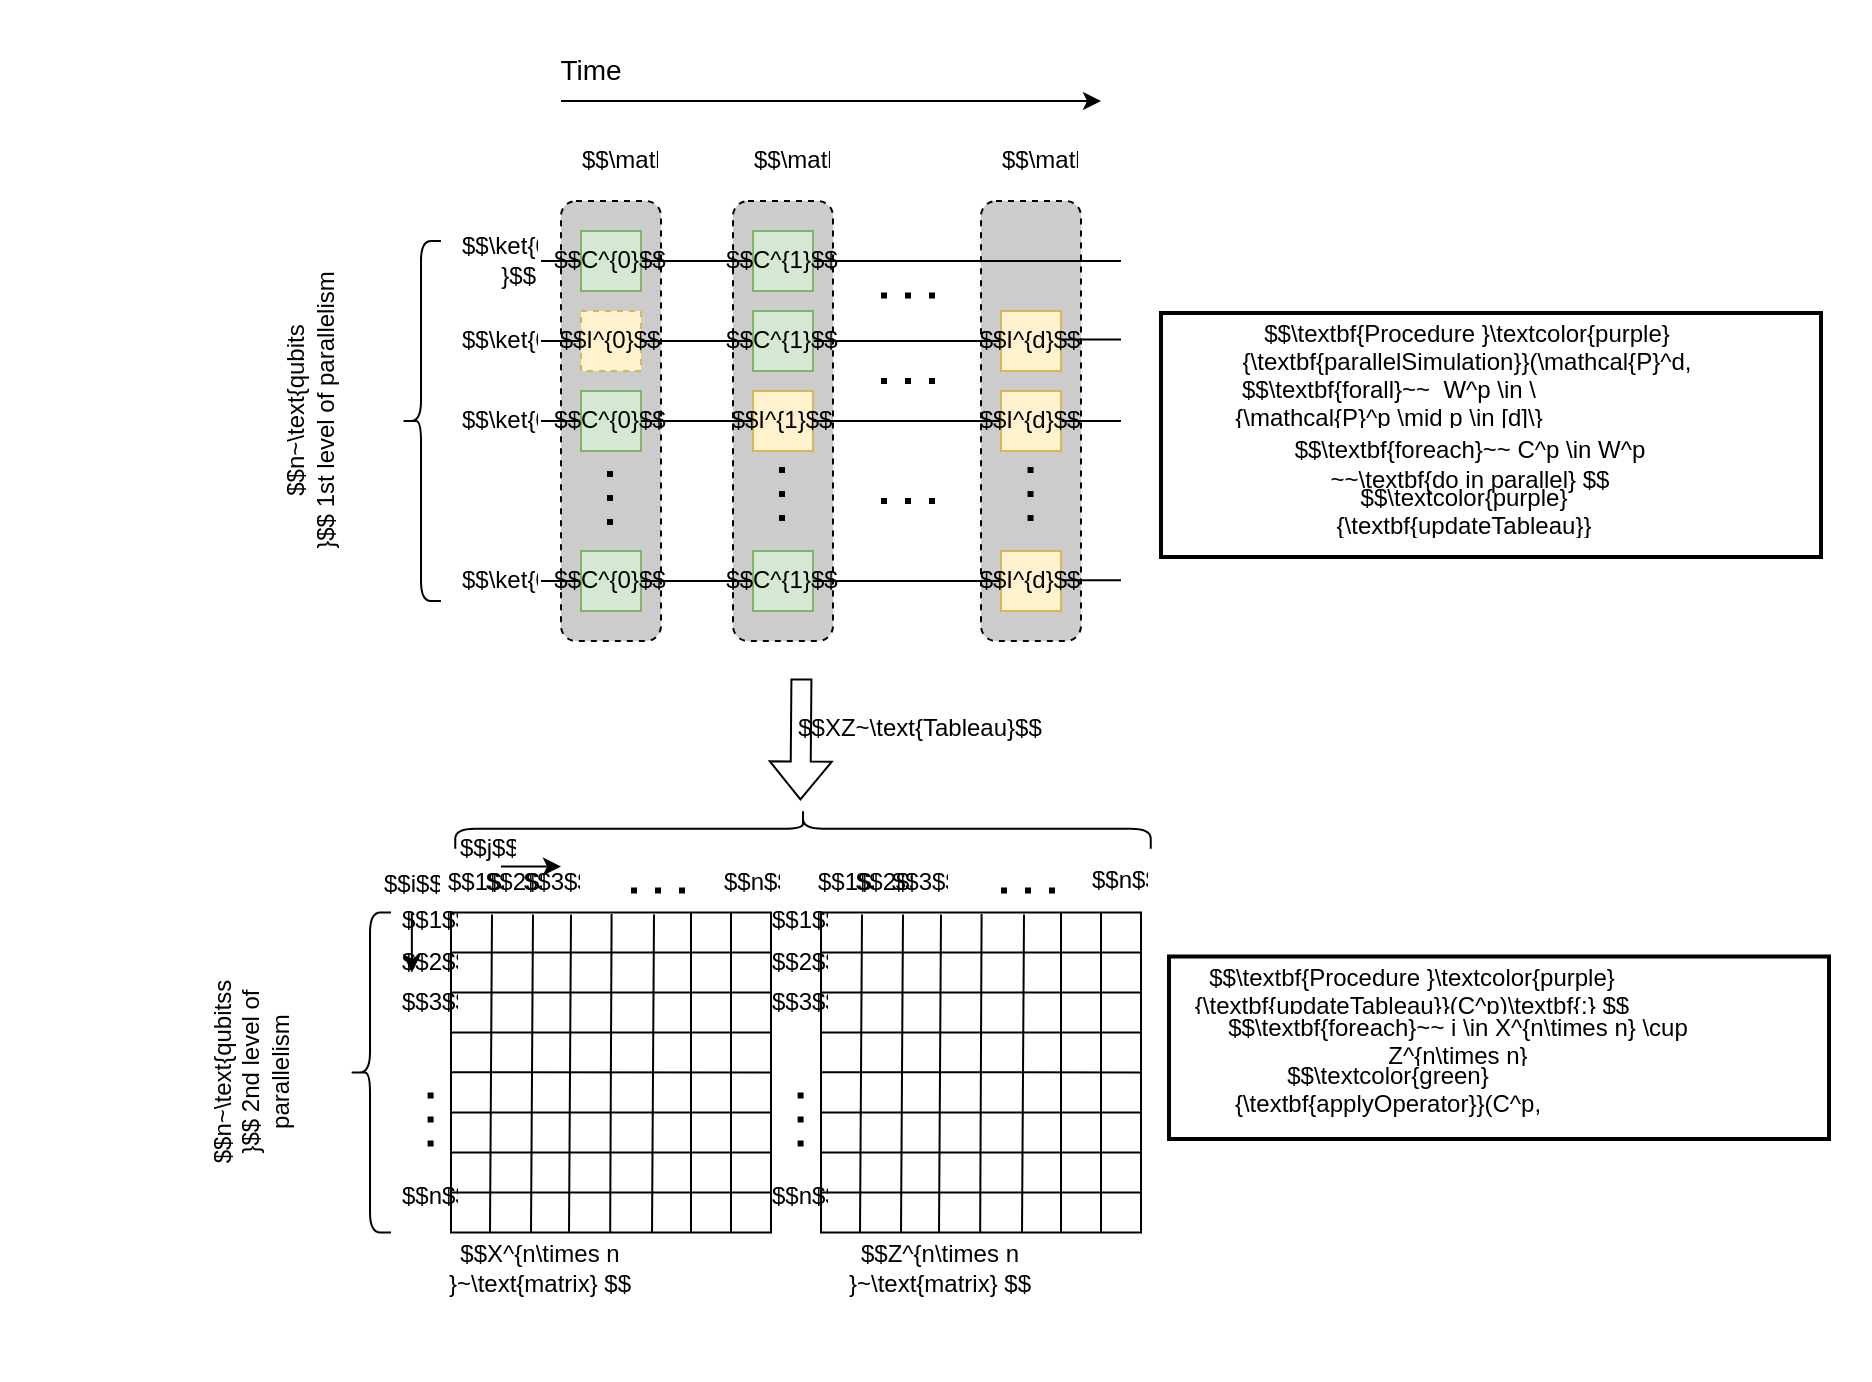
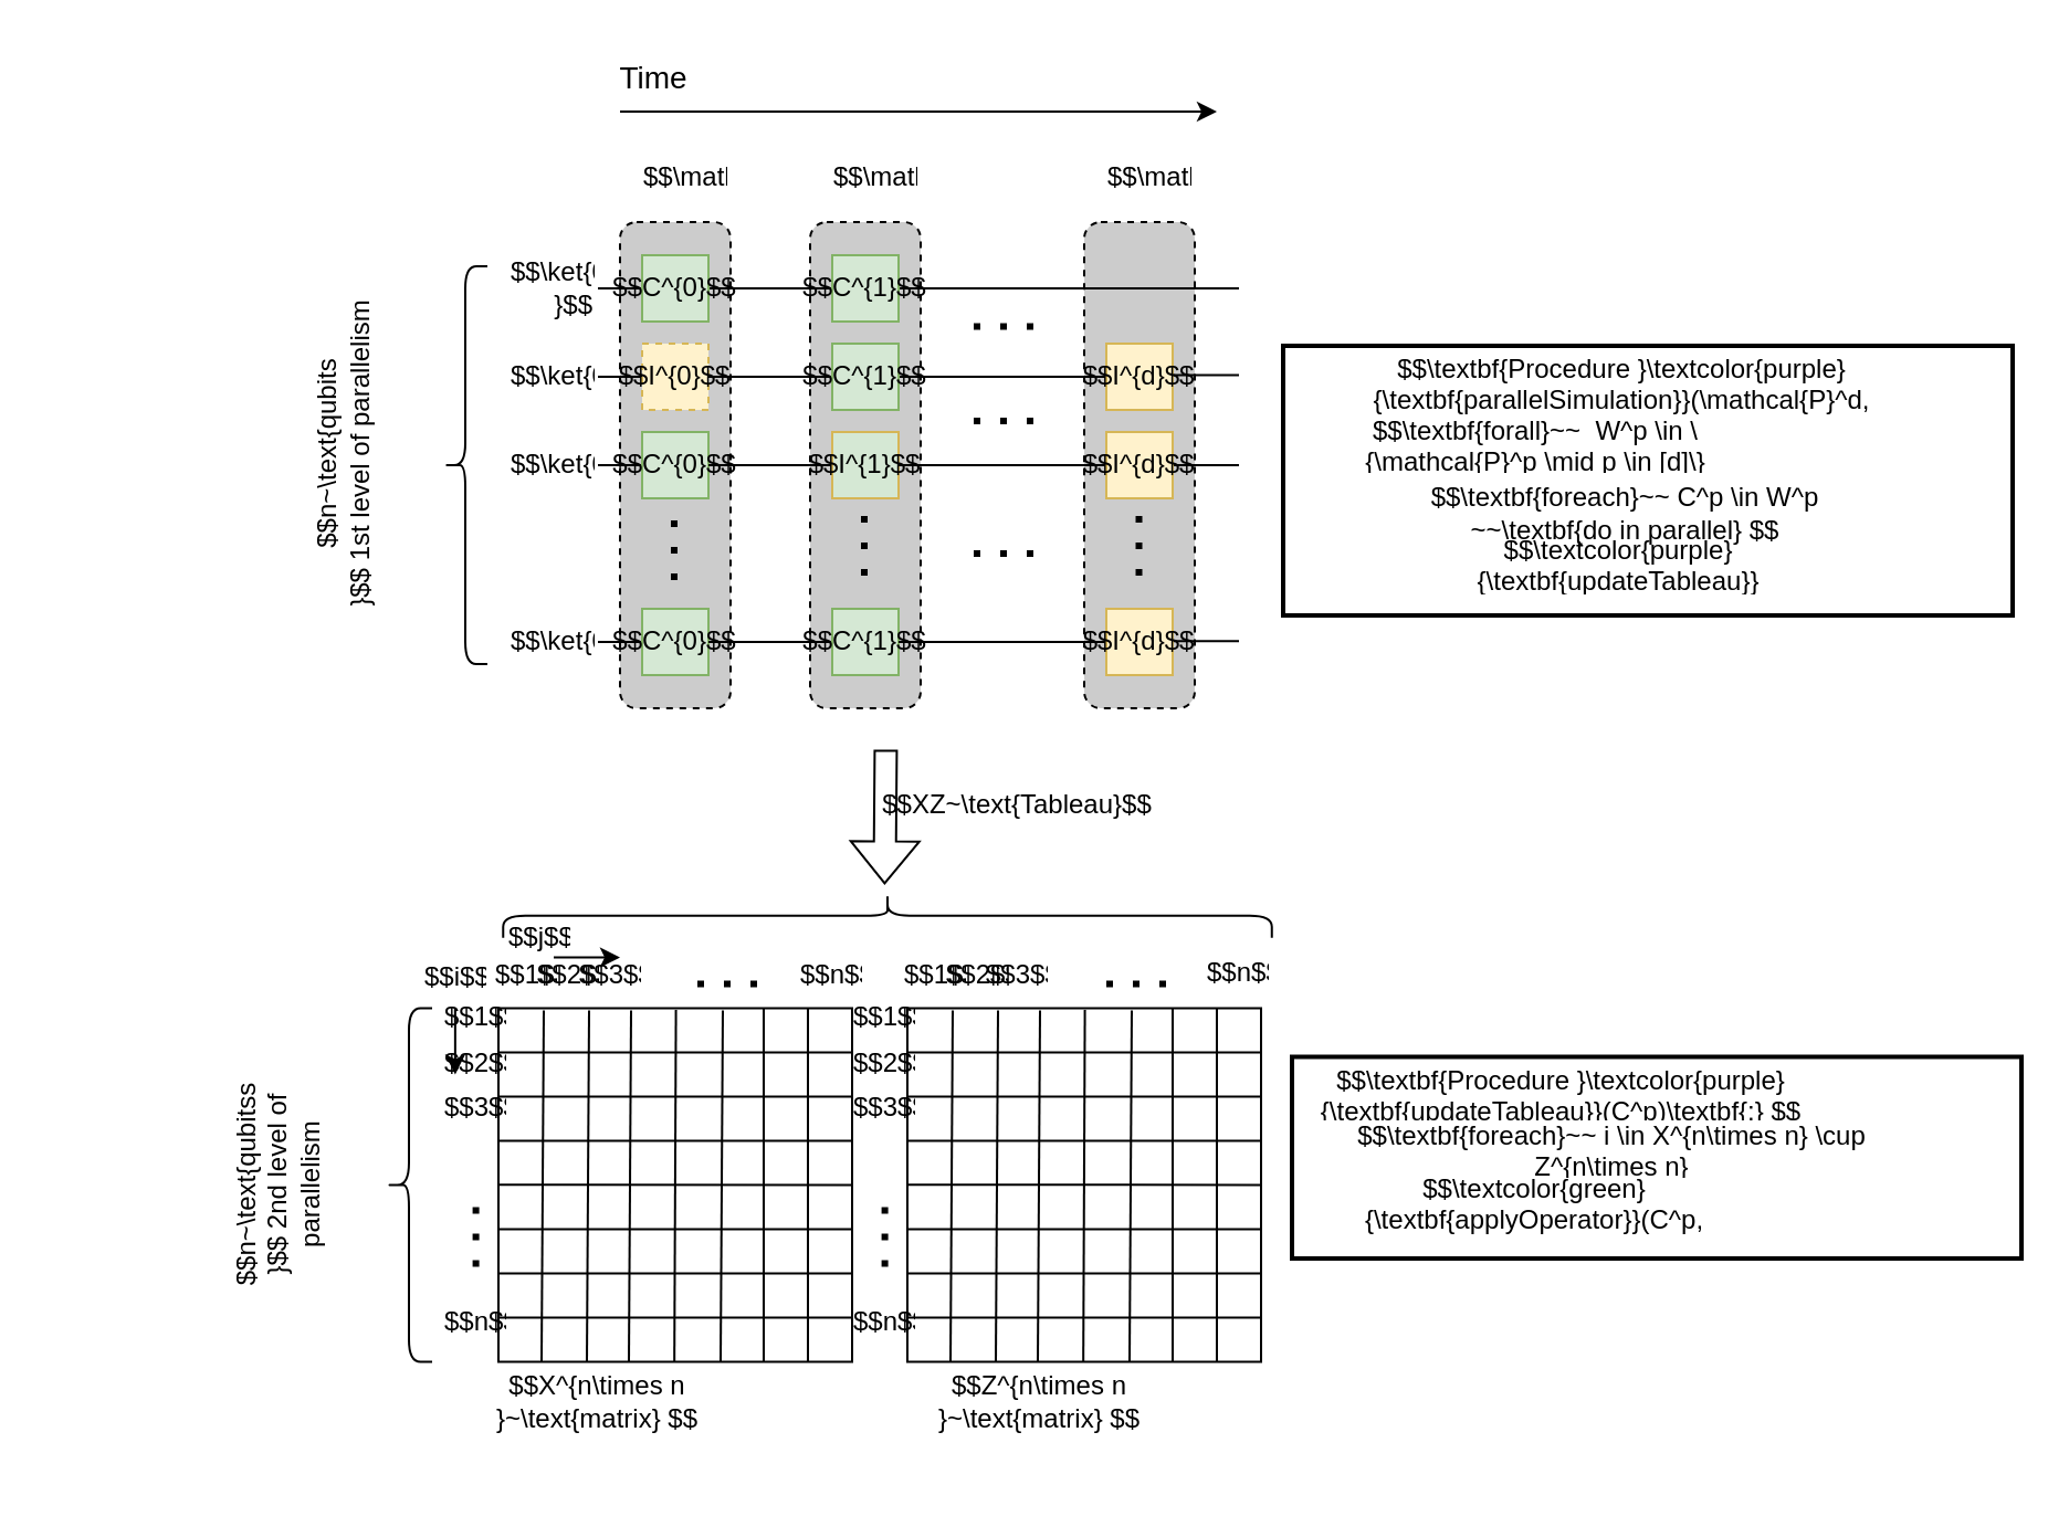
- <mxCell id="37" value="$$I^{1}$$" style="rounded=0;whiteSpace=wrap;html=1;fillColor=#fff2cc;strokeColor=#d6b656;" parent="1" vertex="1"><mxGeometry x="376" y="195" width="30" height="30" as="geometry" /></mxCell>
+ <mxCell id="37" value="$$I^{1}$$" style="rounded=0;whiteSpace=wrap;html=1;fillColor=#d5e8d4;strokeColor=#d6b656;" parent="1" vertex="1"><mxGeometry x="376" y="195" width="30" height="30" as="geometry" /></mxCell>
